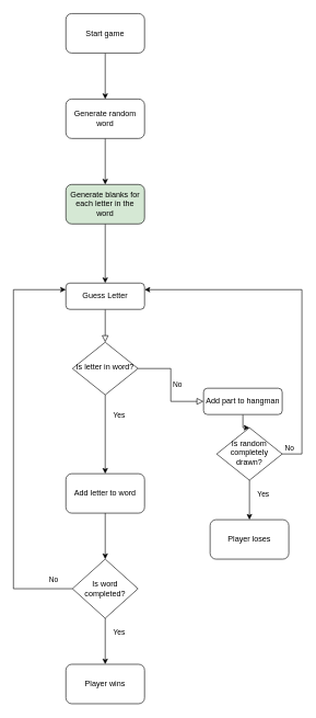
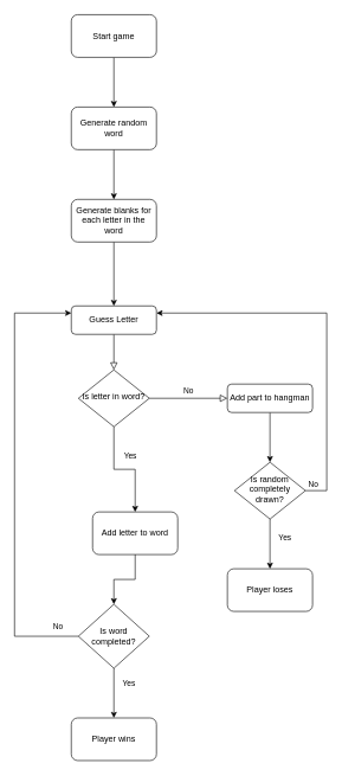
- <mxCell id="29" value="Generate blanks for each letter in the word" style="rounded=1;whiteSpace=wrap;html=1;fillColor=#d5e8d4;" vertex="1" parent="1"><mxGeometry x="100" y="280" width="120" height="60" as="geometry" /></mxCell>
+ <mxCell id="29" value="Generate blanks for each letter in the word" style="rounded=1;whiteSpace=wrap;html=1;" vertex="1" parent="1"><mxGeometry x="100" y="280" width="120" height="60" as="geometry" /></mxCell>
- <mxCell id="9" value="Add part to hangman" style="rounded=1;whiteSpace=wrap;html=1;fontSize=12;glass=0;strokeWidth=1;shadow=0;" parent="1" vertex="1"><mxGeometry x="310" y="590" width="120" height="40" as="geometry" /></mxCell>
+ <mxCell id="9" value="Add part to hangman" style="rounded=1;whiteSpace=wrap;html=1;fontSize=12;glass=0;strokeWidth=1;shadow=0;" parent="1" vertex="1"><mxGeometry x="320" y="540" width="120" height="40" as="geometry" /></mxCell>
- <mxCell id="17" value="Add letter to word" style="rounded=1;whiteSpace=wrap;html=1;" vertex="1" parent="1"><mxGeometry x="100" y="720" width="120" height="60" as="geometry" /></mxCell>
+ <mxCell id="17" value="Add letter to word" style="rounded=1;whiteSpace=wrap;html=1;" vertex="1" parent="1"><mxGeometry x="130" y="720" width="120" height="60" as="geometry" /></mxCell>
- <mxCell id="15" value="Player loses" style="rounded=1;whiteSpace=wrap;html=1;" vertex="1" parent="1"><mxGeometry x="320" y="790" width="120" height="60" as="geometry" /></mxCell>
+ <mxCell id="15" value="Player loses" style="rounded=1;whiteSpace=wrap;html=1;" vertex="1" parent="1"><mxGeometry x="320" y="800" width="120" height="60" as="geometry" /></mxCell>
